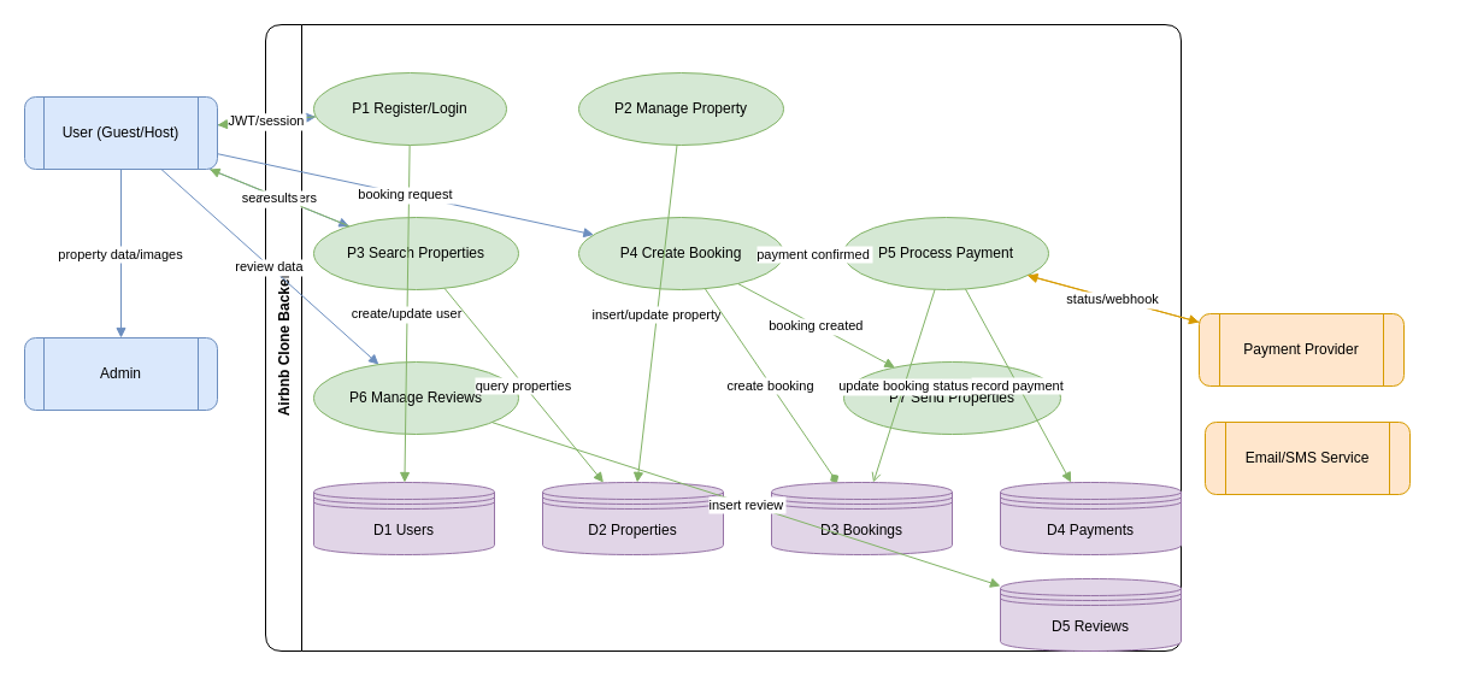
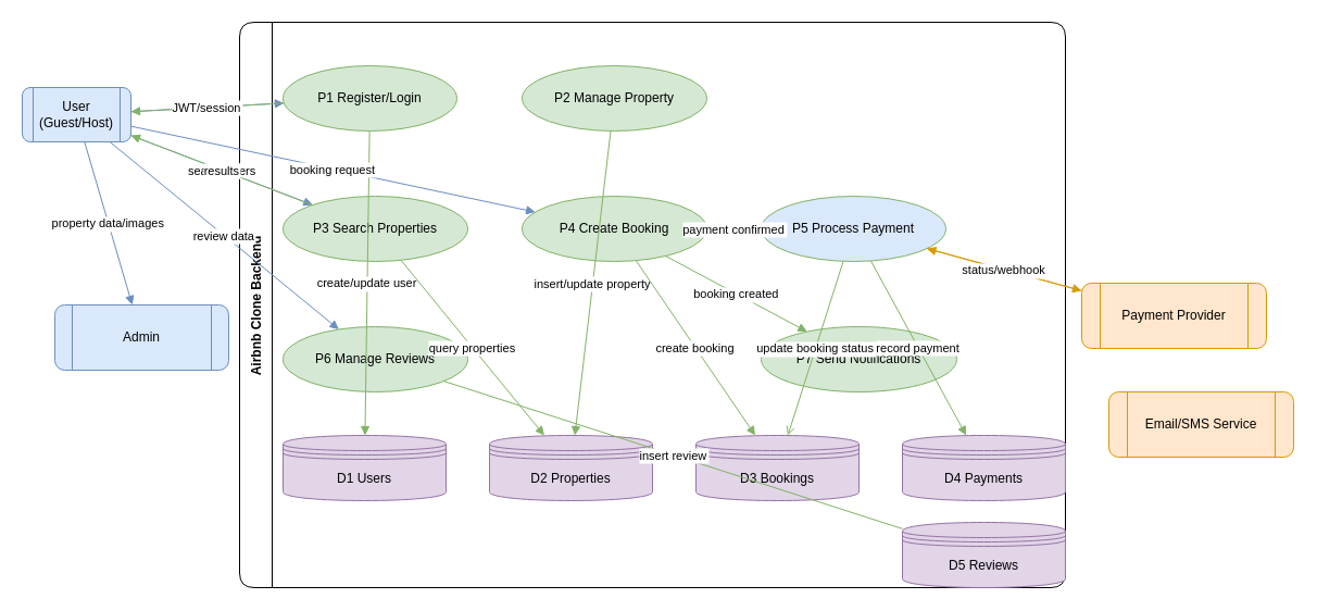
- <mxCell id="2" value="User (Guest/Host)" style="shape=process;rounded=1;whiteSpace=wrap;html=1;fillColor=#dae8fc;strokeColor=#6c8ebf;" vertex="1" parent="1"><mxGeometry x="20" y="80" width="160" height="60" as="geometry" /></mxCell>
+ <mxCell id="2" value="User (Guest/Host)" style="shape=process;rounded=1;whiteSpace=wrap;html=1;fillColor=#dae8fc;strokeColor=#6c8ebf;" vertex="1" parent="1"><mxGeometry x="20" y="80" width="100" height="50" as="geometry" /></mxCell>
- <mxCell id="11" value="P5 Process Payment" style="ellipse;whiteSpace=wrap;html=1;fillColor=#d5e8d4;strokeColor=#82b366;" vertex="1" parent="6"><mxGeometry x="480" y="160" width="170" height="60" as="geometry" /></mxCell>
+ <mxCell id="11" value="P5 Process Payment" style="ellipse;whiteSpace=wrap;html=1;fillColor=#dae8fc;strokeColor=#82b366;" vertex="1" parent="6"><mxGeometry x="480" y="160" width="170" height="60" as="geometry" /></mxCell>
- <mxCell id="3" value="Admin" style="shape=process;rounded=1;whiteSpace=wrap;html=1;fillColor=#dae8fc;strokeColor=#6c8ebf;" vertex="1" parent="1"><mxGeometry x="20" y="280" width="160" height="60" as="geometry" /></mxCell>
+ <mxCell id="3" value="Admin" style="shape=process;rounded=1;whiteSpace=wrap;html=1;fillColor=#dae8fc;strokeColor=#6c8ebf;" vertex="1" parent="1"><mxGeometry x="50" y="280" width="160" height="60" as="geometry" /></mxCell>
- <mxCell id="13" value="P7 Send Properties" style="ellipse;whiteSpace=wrap;html=1;fillColor=#d5e8d4;strokeColor=#82b366;" vertex="1" parent="6"><mxGeometry x="480" y="280" width="180" height="60" as="geometry" /></mxCell>
+ <mxCell id="13" value="P7 Send Notifications" style="ellipse;whiteSpace=wrap;html=1;fillColor=#d5e8d4;strokeColor=#82b366;" vertex="1" parent="6"><mxGeometry x="480" y="280" width="180" height="60" as="geometry" /></mxCell>
- <mxCell id="5" value="Email/SMS Service" style="shape=process;rounded=1;whiteSpace=wrap;html=1;fillColor=#ffe6cc;strokeColor=#d79b00;" vertex="1" parent="1"><mxGeometry x="1000" y="350" width="170" height="60" as="geometry" /></mxCell>
+ <mxCell id="5" value="Email/SMS Service" style="shape=process;rounded=1;whiteSpace=wrap;html=1;fillColor=#ffe6cc;strokeColor=#d79b00;" vertex="1" parent="1"><mxGeometry x="1020" y="360" width="170" height="60" as="geometry" /></mxCell>
- <mxCell id="28" edge="1" source="10" target="16" value="create booking" style="endArrow=diamond;strokeColor=#82b366;" parent="1"><mxGeometry relative="1" as="geometry" /></mxCell>
+ <mxCell id="28" edge="1" source="10" target="16" value="create booking" style="endArrow=block;strokeColor=#82b366;" parent="1"><mxGeometry relative="1" as="geometry" /></mxCell>
- <mxCell id="34" edge="1" source="12" target="18" value="insert review" style="endArrow=block;strokeColor=#82b366;" parent="1"><mxGeometry relative="1" as="geometry" /></mxCell>
+ <mxCell id="34" edge="1" source="12" target="18" value="insert review" style="endArrow=none;strokeColor=#82b366;" parent="1"><mxGeometry relative="1" as="geometry" /></mxCell>
